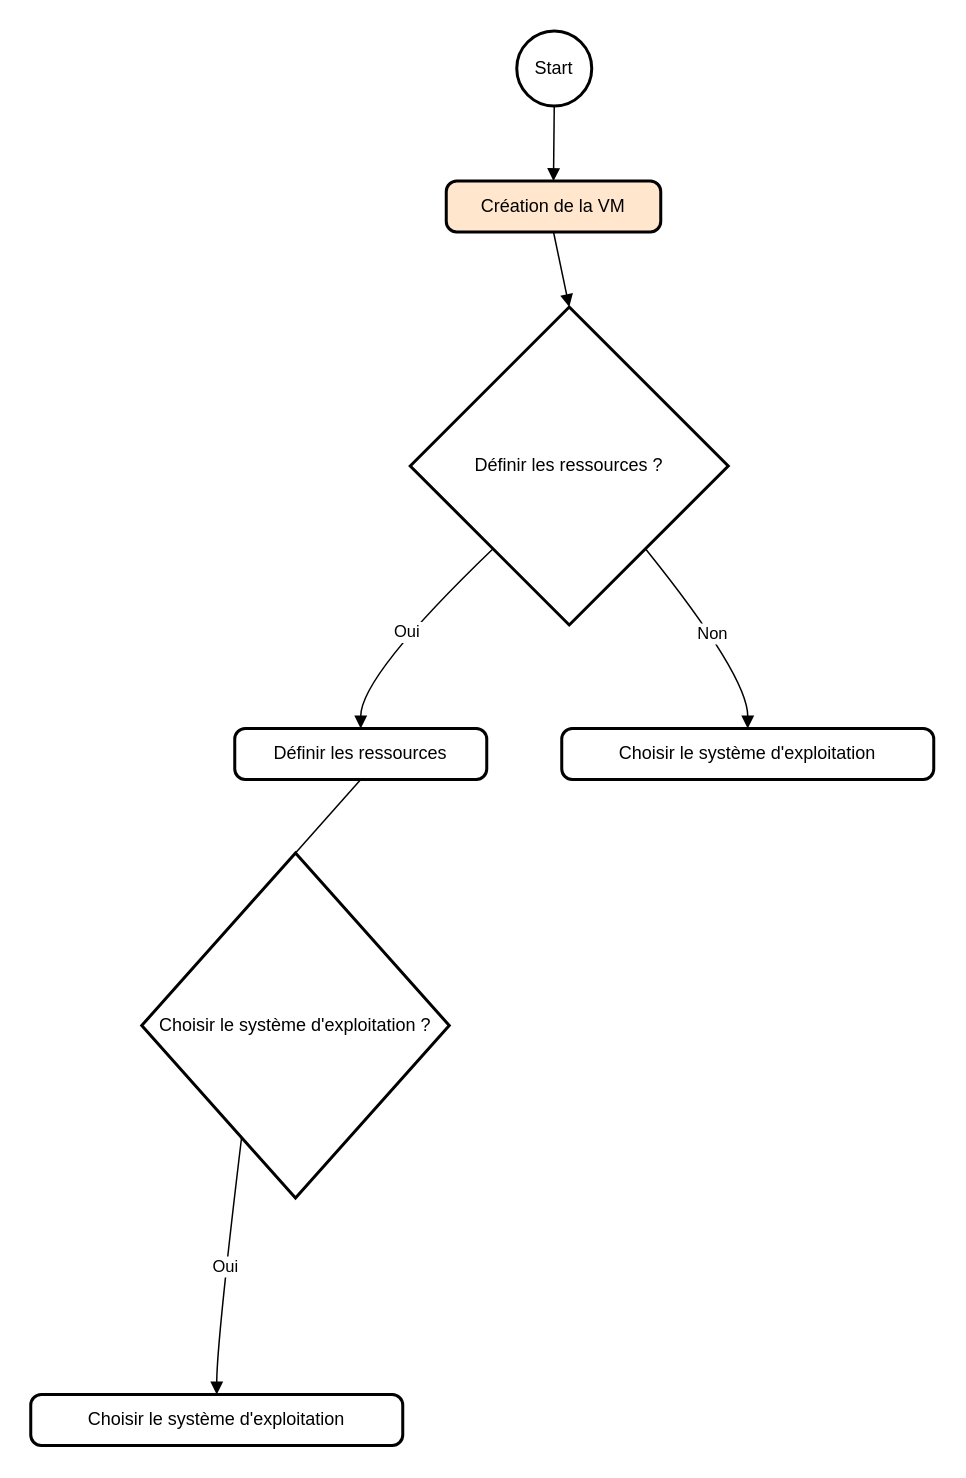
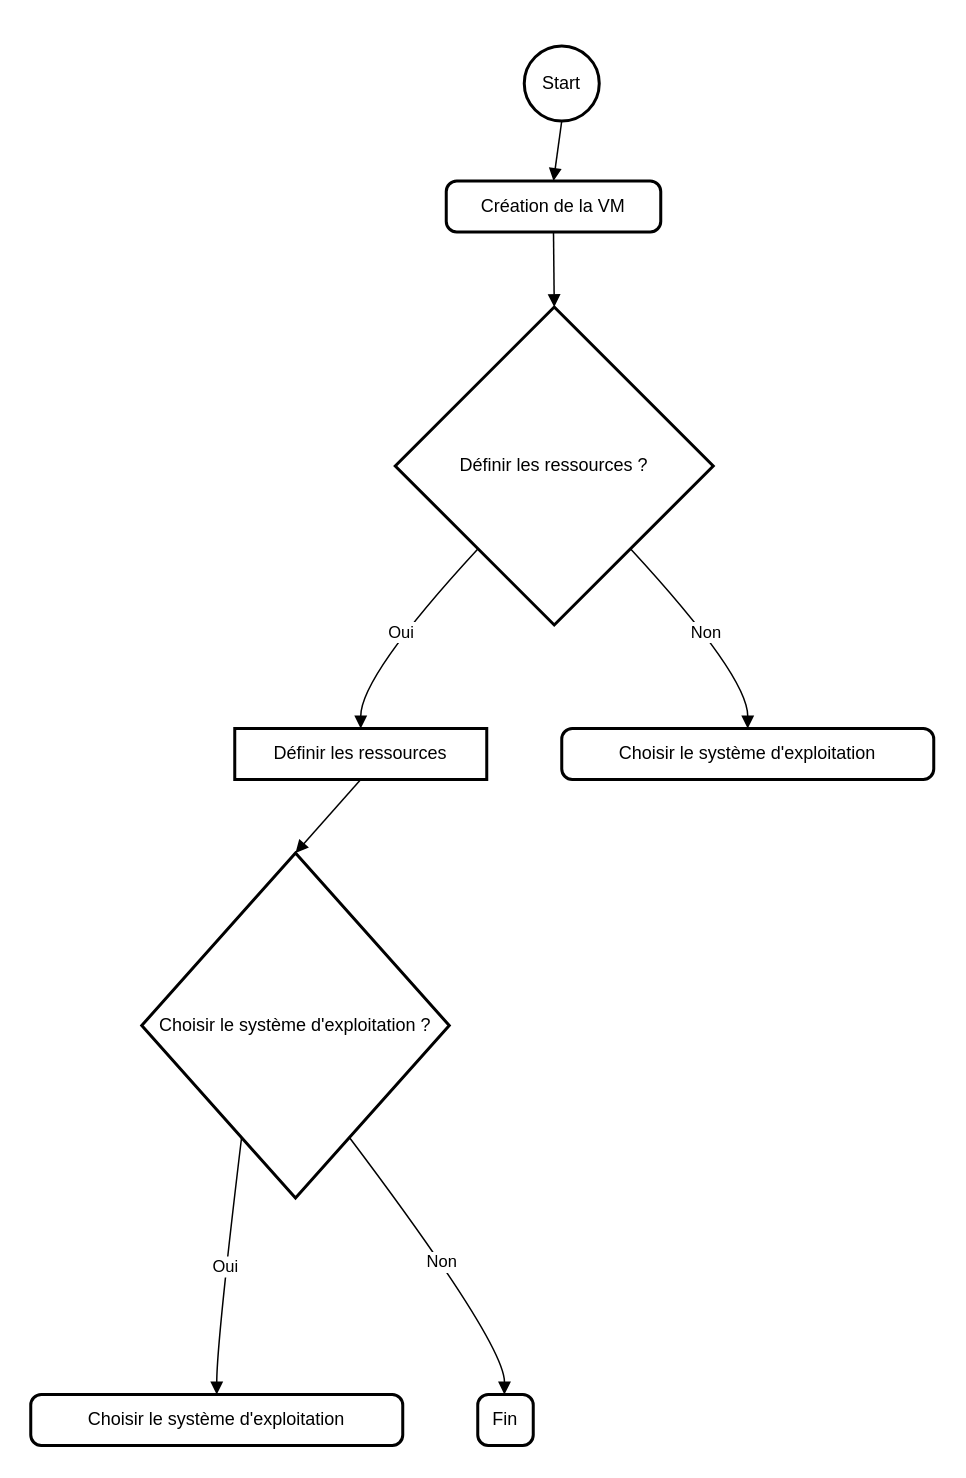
- <mxCell id="2" value="Start" style="ellipse;aspect=fixed;strokeWidth=2;whiteSpace=wrap;" vertex="1" parent="1"><mxGeometry x="344" width="50" height="50" as="geometry" y="20" /></mxCell>
+ <mxCell id="2" value="Start" style="ellipse;aspect=fixed;strokeWidth=2;whiteSpace=wrap;" vertex="1" parent="1"><mxGeometry x="349" y="30" width="50" height="50" as="geometry" /></mxCell>
- <mxCell id="3" value="Création de la VM" style="rounded=1;absoluteArcSize=1;arcSize=14;whiteSpace=wrap;strokeWidth=2;fillColor=#ffe6cc;" vertex="1" parent="1"><mxGeometry x="297" y="120" width="143" height="34" as="geometry" /></mxCell>
+ <mxCell id="3" value="Création de la VM" style="rounded=1;absoluteArcSize=1;arcSize=14;whiteSpace=wrap;strokeWidth=2;" vertex="1" parent="1"><mxGeometry x="297" y="120" width="143" height="34" as="geometry" /></mxCell>
- <mxCell id="4" value="Définir les ressources ?" style="rhombus;strokeWidth=2;whiteSpace=wrap;" vertex="1" parent="1"><mxGeometry x="273" y="204" width="212" height="212" as="geometry" /></mxCell>
+ <mxCell id="4" value="Définir les ressources ?" style="rhombus;strokeWidth=2;whiteSpace=wrap;" vertex="1" parent="1"><mxGeometry x="263" y="204" width="212" height="212" as="geometry" /></mxCell>
- <mxCell id="5" value="Définir les ressources" style="rounded=1;absoluteArcSize=1;arcSize=14;whiteSpace=wrap;strokeWidth=2;" vertex="1" parent="1"><mxGeometry x="156" y="485" width="168" height="34" as="geometry" /></mxCell>
+ <mxCell id="5" value="Définir les ressources" style="absoluteArcSize=1;arcSize=14;whiteSpace=wrap;strokeWidth=2;rounded=0;" vertex="1" parent="1"><mxGeometry x="156" y="485" width="168" height="34" as="geometry" /></mxCell>
- <mxCell id="14" value="" style="curved=1;startArrow=none;endArrow=none;exitX=0.5;exitY=0.98;entryX=0.5;entryY=0;" edge="1" parent="1" source="5" target="7"><mxGeometry relative="1" as="geometry"><Array as="points" /></mxGeometry></mxCell>
+ <mxCell id="14" value="" style="curved=1;startArrow=none;endArrow=block;exitX=0.5;exitY=0.98;entryX=0.5;entryY=0;" edge="1" parent="1" source="5" target="7"><mxGeometry relative="1" as="geometry"><Array as="points" /></mxGeometry></mxCell>
+ <mxCell id="16" value="Non" style="curved=1;startArrow=none;endArrow=block;exitX=0.77;exitY=1;entryX=0.48;entryY=0;" edge="1" parent="1" source="7" target="9"><mxGeometry relative="1" as="geometry"><Array as="points"><mxPoint x="336" y="895" /></Array></mxGeometry></mxCell>
+ <mxCell id="9" value="Fin" style="rounded=1;absoluteArcSize=1;arcSize=14;whiteSpace=wrap;strokeWidth=2;" vertex="1" parent="1"><mxGeometry x="318" y="929" width="37" height="34" as="geometry" /></mxCell>
